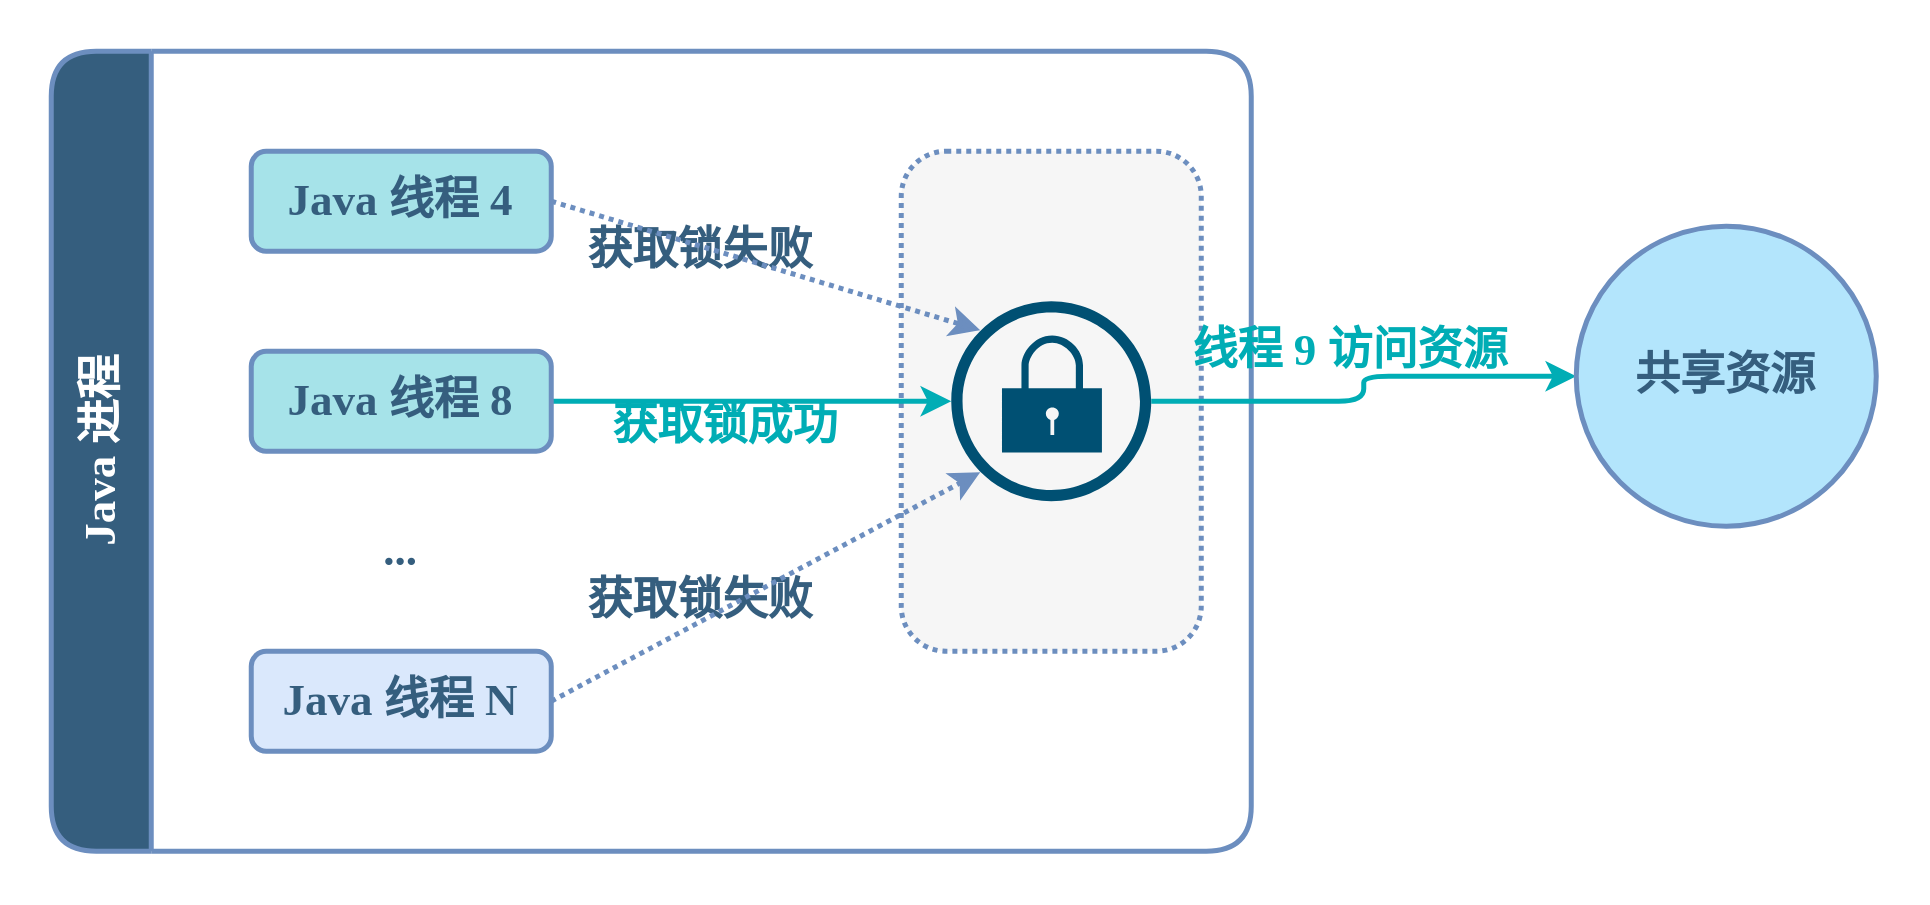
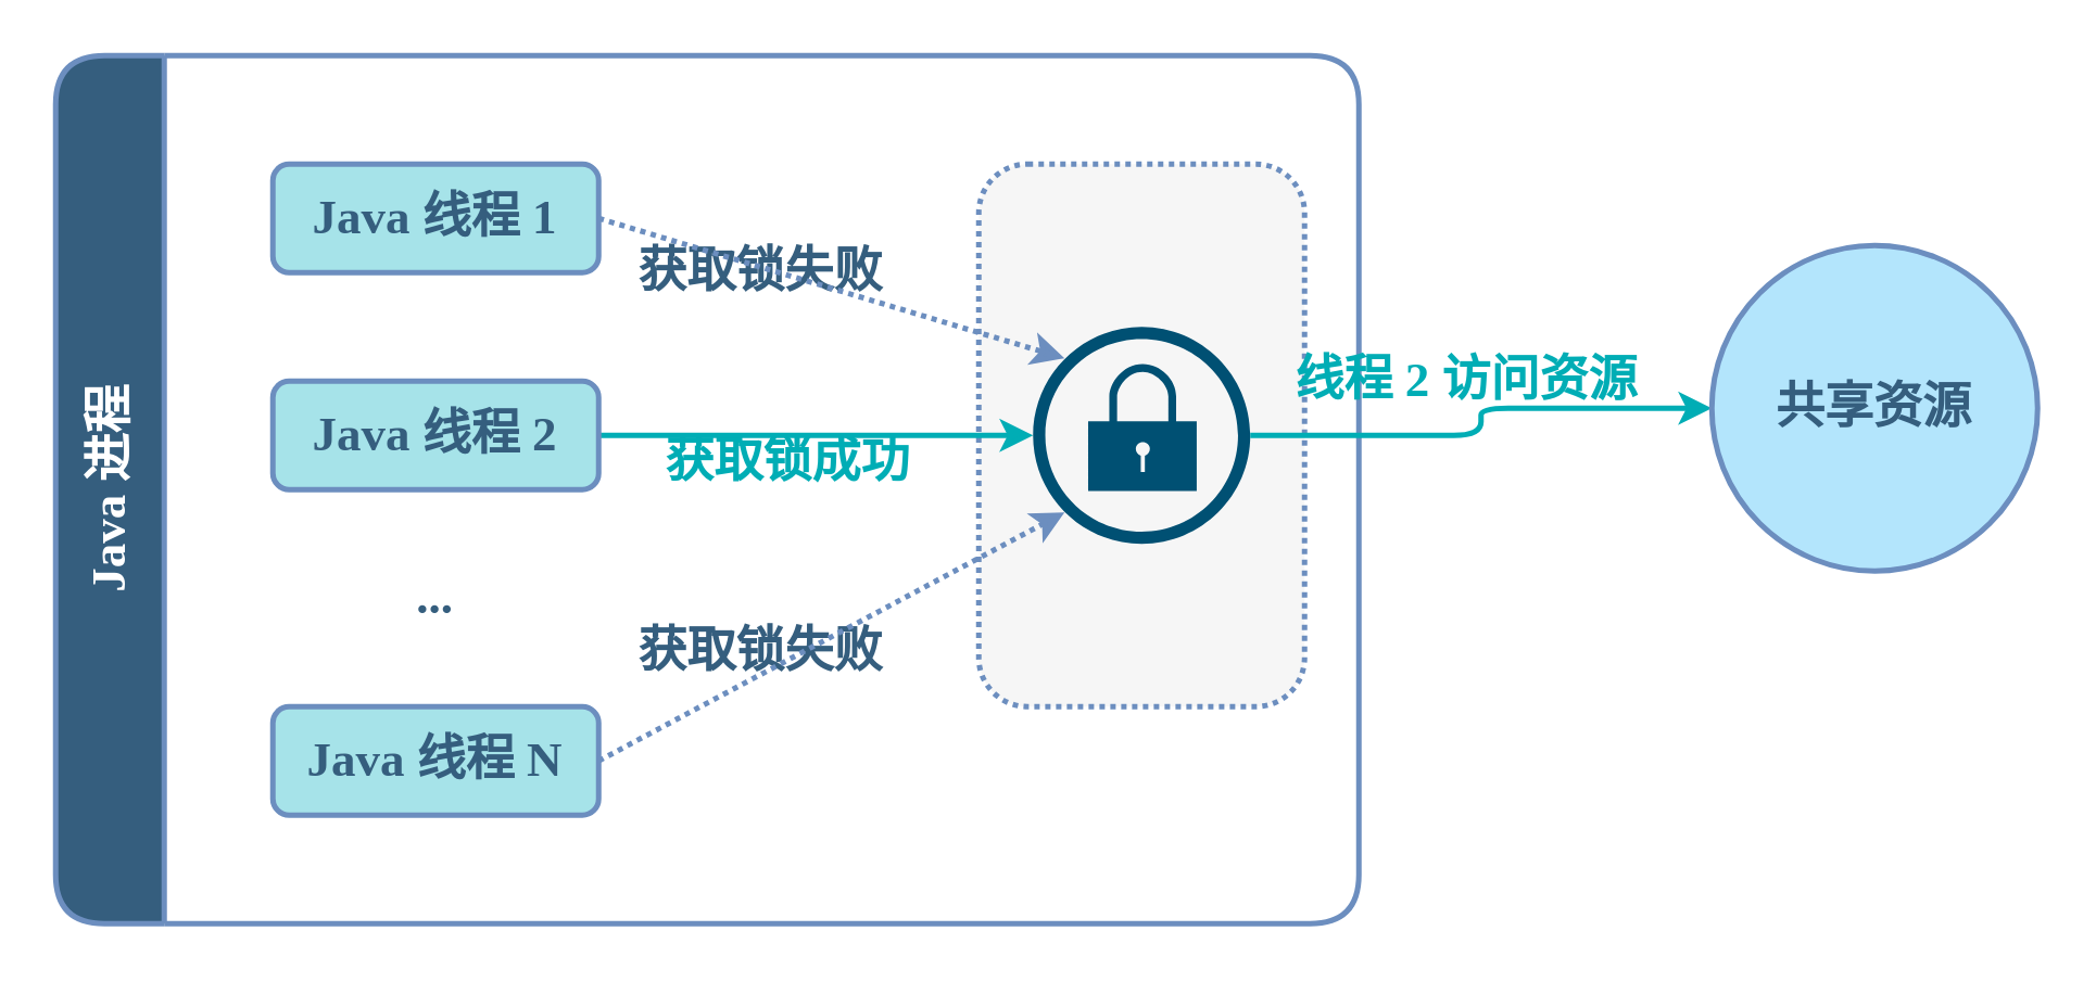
- <mxCell id="13" value="Java 线程 4" style="rounded=1;whiteSpace=wrap;html=1;shadow=0;align=center;verticalAlign=middle;fontFamily=Comic Sans MS;fontSize=18;fontColor=#355E7E;fillColor=#A6E3E9;strokeColor=#6C8EBF;strokeWidth=2;fontStyle=1;container=0;" parent="1" vertex="1"><mxGeometry x="100" y="60" width="120" height="40" as="geometry" /></mxCell>
+ <mxCell id="13" value="Java 线程 1" style="rounded=1;whiteSpace=wrap;html=1;shadow=0;align=center;verticalAlign=middle;fontFamily=Comic Sans MS;fontSize=18;fontColor=#355E7E;fillColor=#A6E3E9;strokeColor=#6C8EBF;strokeWidth=2;fontStyle=1;container=0;" parent="1" vertex="1"><mxGeometry x="100" y="60" width="120" height="40" as="geometry" /></mxCell>
- <mxCell id="11" value="线程 9 访问资源" style="rounded=1;whiteSpace=wrap;html=1;shadow=0;align=center;verticalAlign=middle;fontFamily=Comic Sans MS;fontSize=18;fontColor=#00ADB5;fillColor=none;strokeColor=none;strokeWidth=2;fontStyle=1" parent="1" vertex="1"><mxGeometry x="460" y="120" width="160" height="40" as="geometry" /></mxCell>
+ <mxCell id="11" value="线程 2 访问资源" style="rounded=1;whiteSpace=wrap;html=1;shadow=0;align=center;verticalAlign=middle;fontFamily=Comic Sans MS;fontSize=18;fontColor=#00ADB5;fillColor=none;strokeColor=none;strokeWidth=2;fontStyle=1" parent="1" vertex="1"><mxGeometry x="460" y="120" width="160" height="40" as="geometry" /></mxCell>
- <mxCell id="14" value="Java 线程 8" style="rounded=1;whiteSpace=wrap;html=1;shadow=0;align=center;verticalAlign=middle;fontFamily=Comic Sans MS;fontSize=18;fontColor=#355E7E;fillColor=#A6E3E9;strokeColor=#6C8EBF;strokeWidth=2;fontStyle=1;container=0;" parent="1" vertex="1"><mxGeometry x="100" y="140" width="120" height="40" as="geometry" /></mxCell>
+ <mxCell id="14" value="Java 线程 2" style="rounded=1;whiteSpace=wrap;html=1;shadow=0;align=center;verticalAlign=middle;fontFamily=Comic Sans MS;fontSize=18;fontColor=#355E7E;fillColor=#A6E3E9;strokeColor=#6C8EBF;strokeWidth=2;fontStyle=1;container=0;" parent="1" vertex="1"><mxGeometry x="100" y="140" width="120" height="40" as="geometry" /></mxCell>
- <mxCell id="15" value="Java 线程 N" style="rounded=1;whiteSpace=wrap;html=1;shadow=0;align=center;verticalAlign=middle;fontFamily=Comic Sans MS;fontSize=18;fontColor=#355E7E;fillColor=#dae8fc;strokeColor=#6C8EBF;strokeWidth=2;fontStyle=1;container=0;" parent="1" vertex="1"><mxGeometry x="100" y="260" width="120" height="40" as="geometry" /></mxCell>
+ <mxCell id="15" value="Java 线程 N" style="rounded=1;whiteSpace=wrap;html=1;shadow=0;align=center;verticalAlign=middle;fontFamily=Comic Sans MS;fontSize=18;fontColor=#355E7E;fillColor=#A6E3E9;strokeColor=#6C8EBF;strokeWidth=2;fontStyle=1;container=0;" parent="1" vertex="1"><mxGeometry x="100" y="260" width="120" height="40" as="geometry" /></mxCell>
